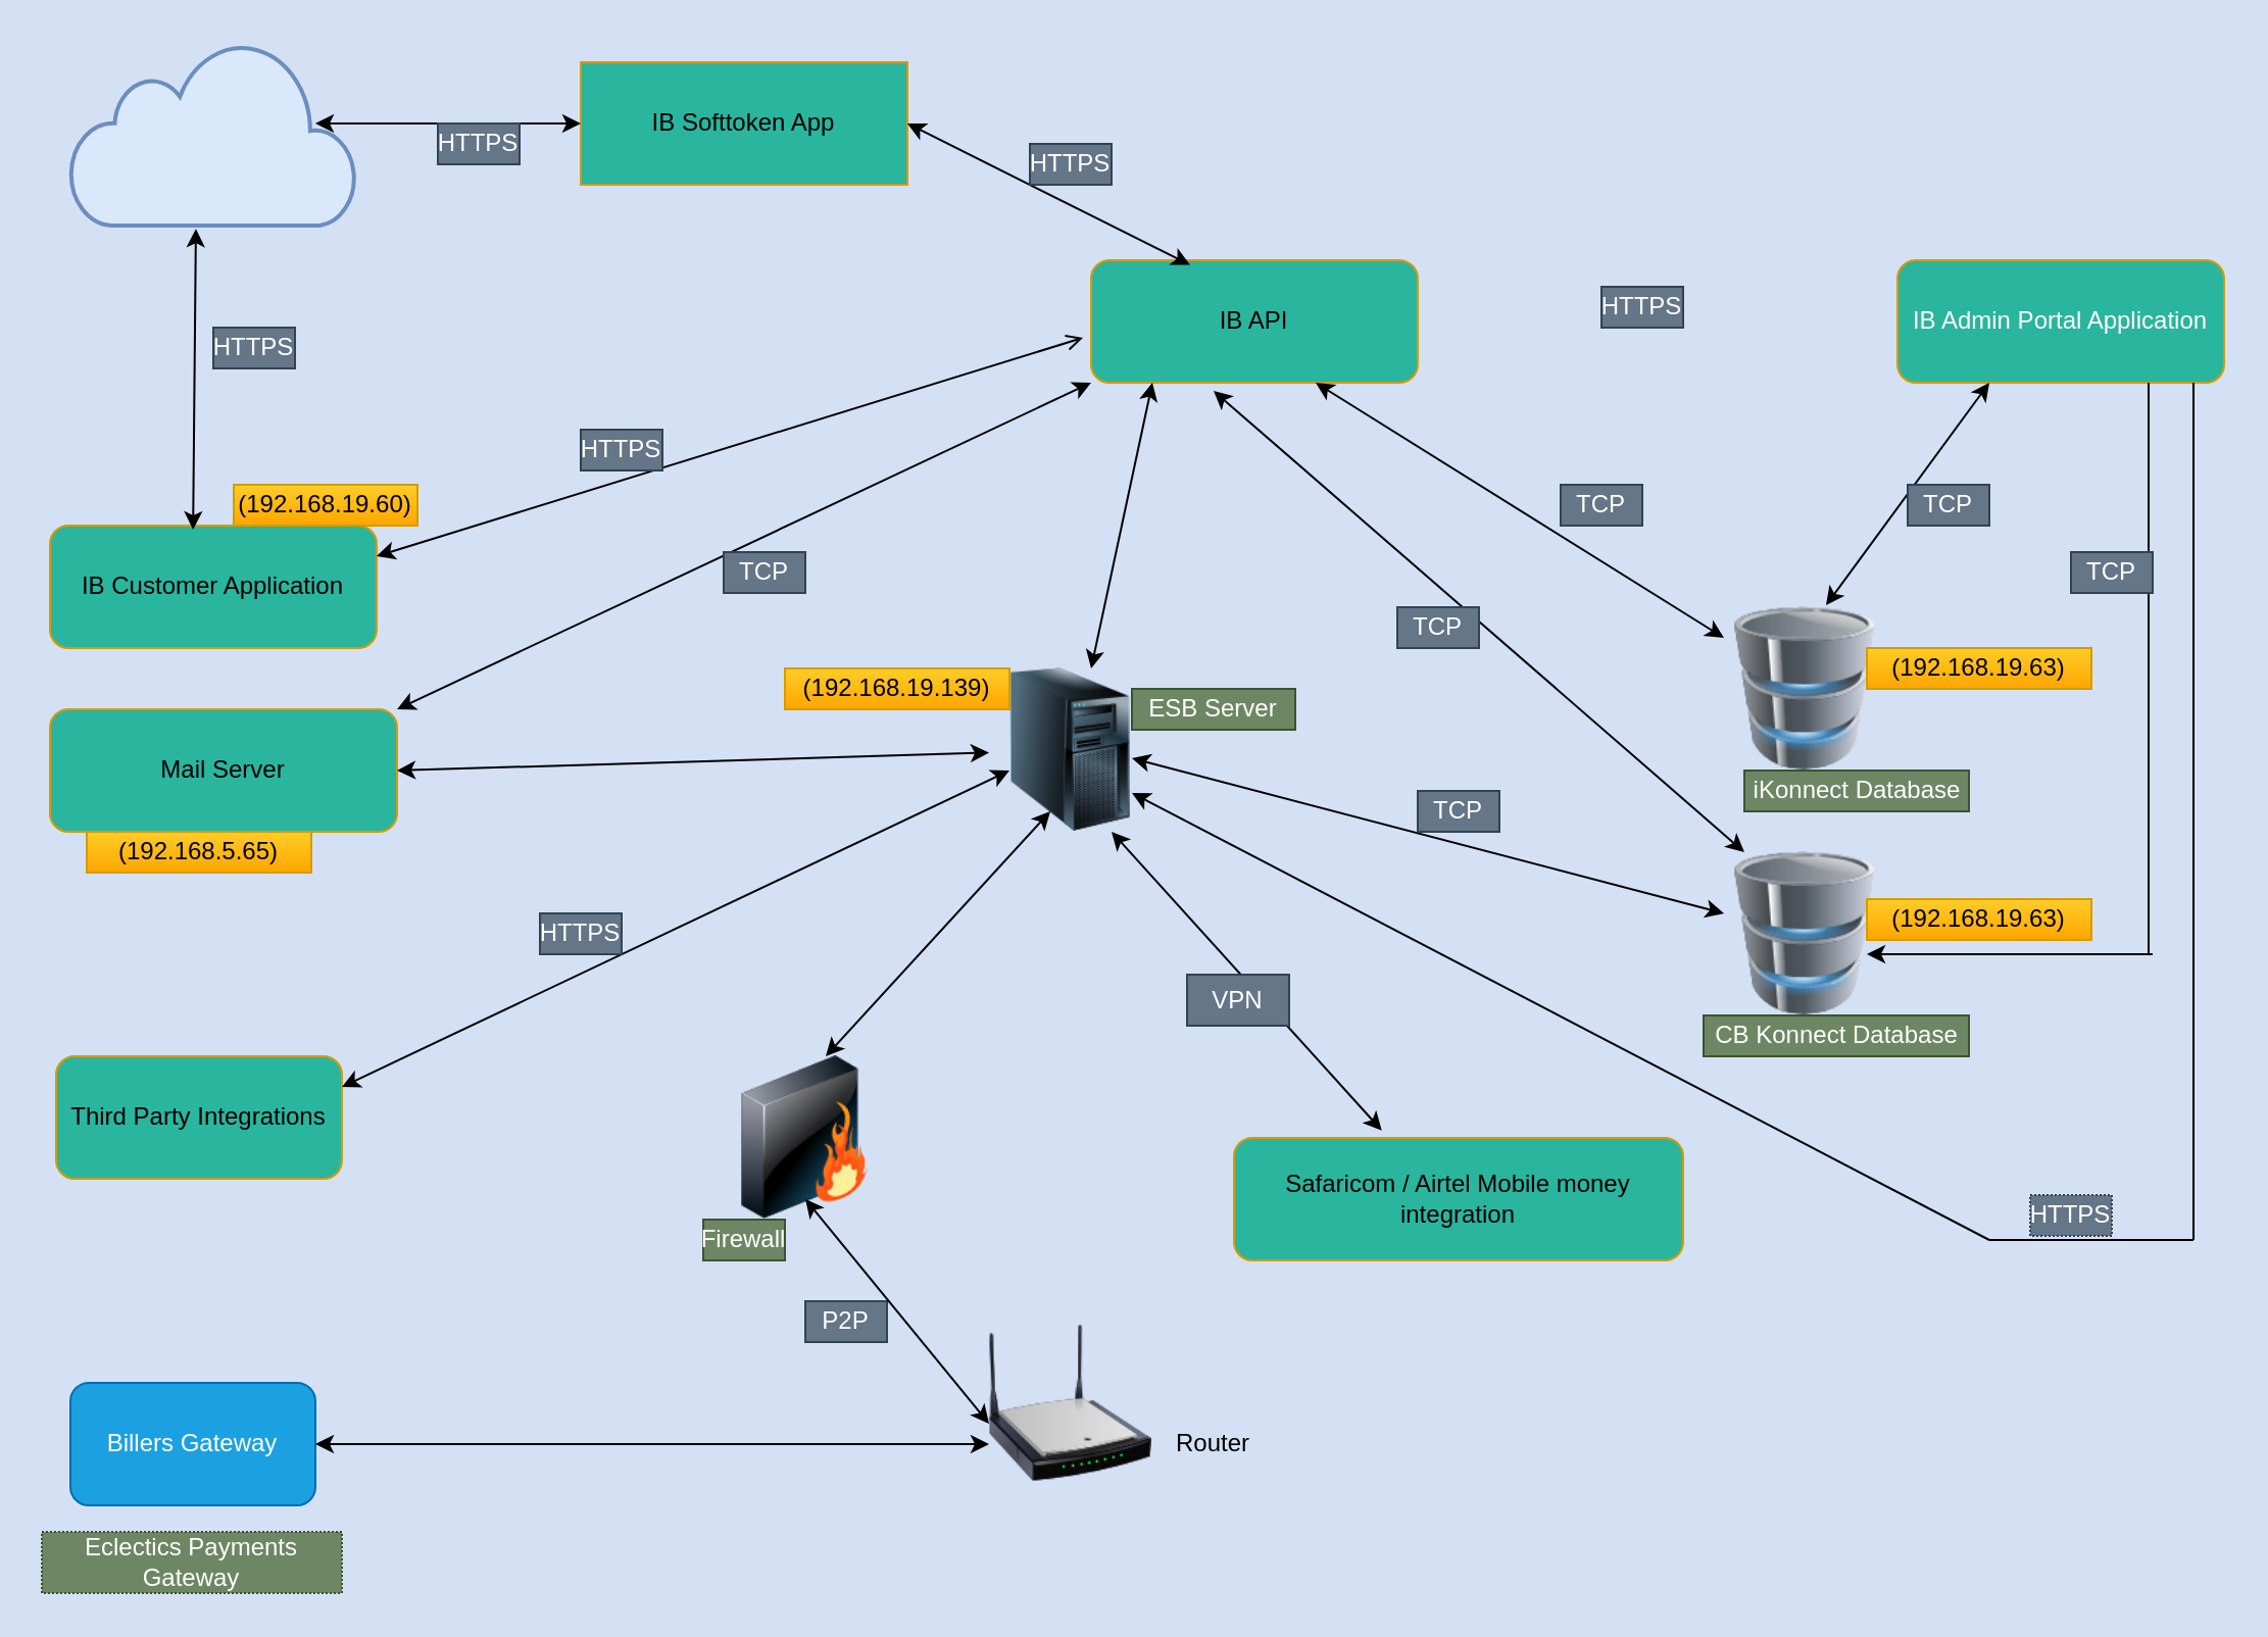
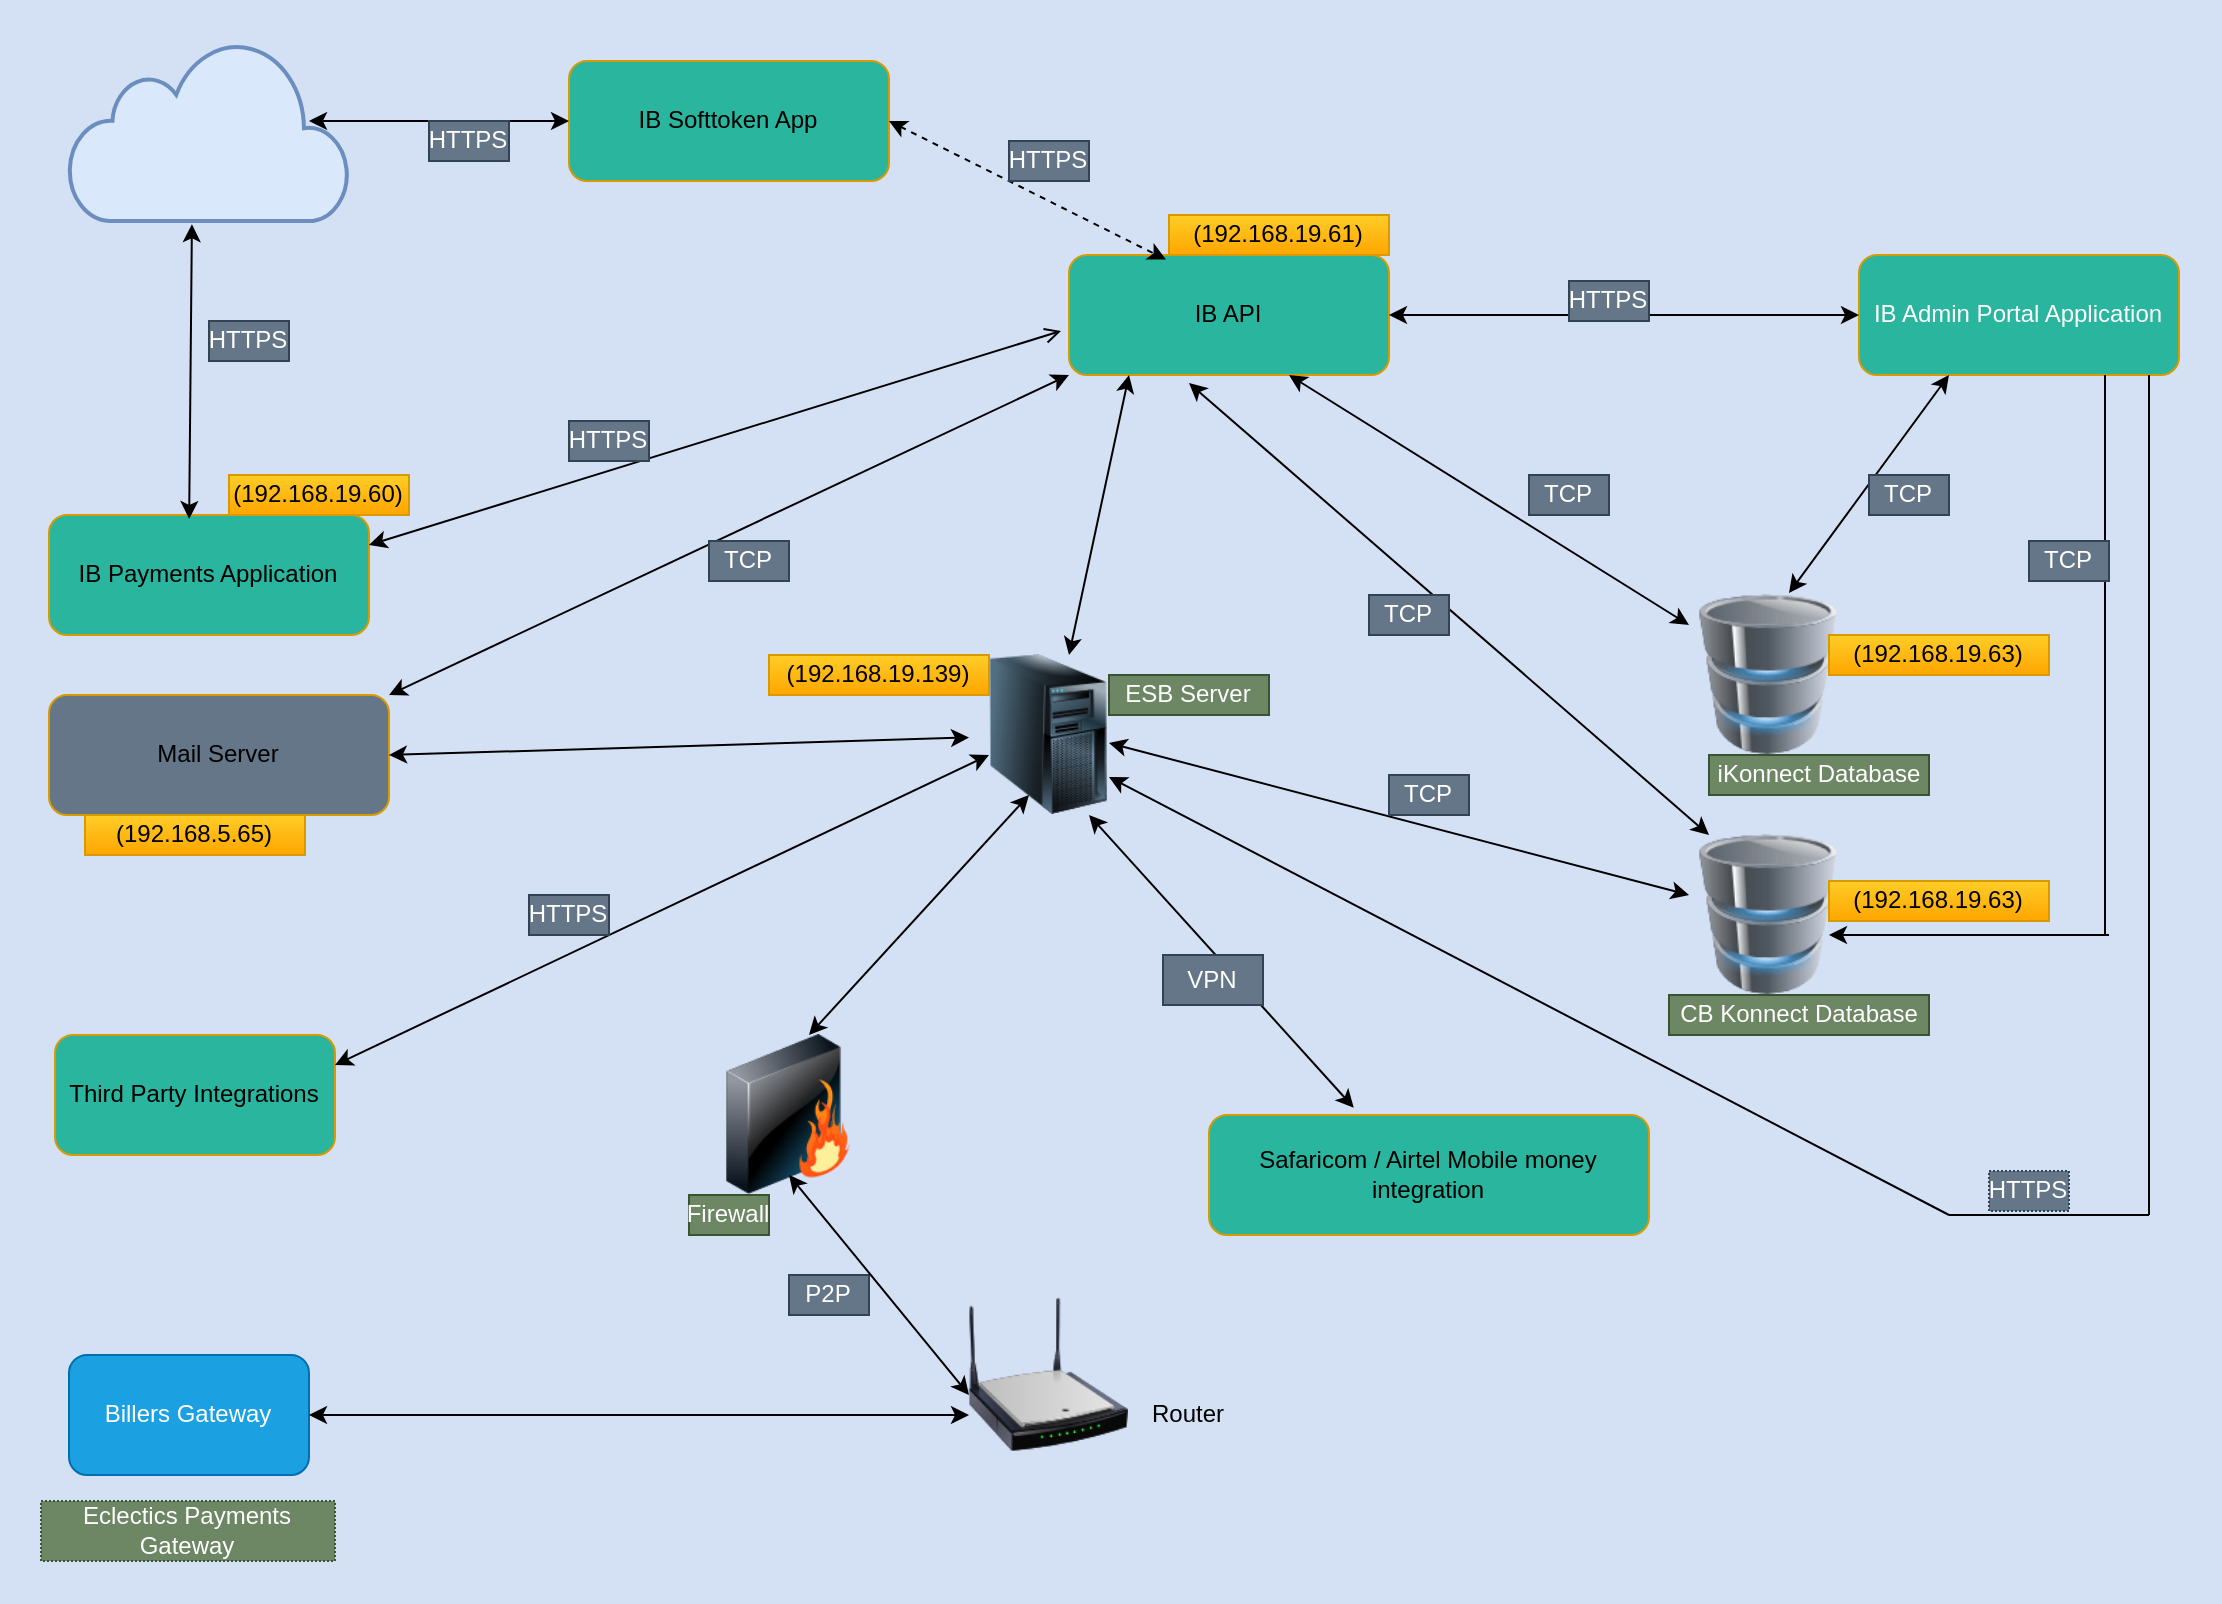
- <mxCell id="43" value="IB Softtoken App" style="whiteSpace=wrap;html=1;fillColor=#2AB59E;strokeColor=#D79B00;rounded=0;" vertex="1" parent="1"><mxGeometry x="284" y="30" width="160" height="60" as="geometry" /></mxCell>
+ <mxCell id="43" value="IB Softtoken App" style="rounded=1;whiteSpace=wrap;html=1;fillColor=#2AB59E;strokeColor=#D79B00;" vertex="1" parent="1"><mxGeometry x="284" y="30" width="160" height="60" as="geometry" /></mxCell>
- <mxCell id="44" value="" style="endArrow=classic;startArrow=classic;html=1;entryX=0.303;entryY=0.038;entryDx=0;entryDy=0;entryPerimeter=0;exitX=1;exitY=0.5;exitDx=0;exitDy=0;" edge="1" parent="1" source="43" target="6"><mxGeometry width="50" height="50" relative="1" as="geometry"><mxPoint x="524" y="80" as="sourcePoint" /><mxPoint x="574" y="30" as="targetPoint" /></mxGeometry></mxCell>
+ <mxCell id="44" value="" style="endArrow=classic;startArrow=classic;html=1;entryX=0.303;entryY=0.038;entryDx=0;entryDy=0;entryPerimeter=0;exitX=1;exitY=0.5;exitDx=0;exitDy=0;dashed=1;" edge="1" parent="1" source="43" target="6"><mxGeometry width="50" height="50" relative="1" as="geometry"><mxPoint x="524" y="80" as="sourcePoint" /><mxPoint x="574" y="30" as="targetPoint" /></mxGeometry></mxCell>
+ <mxCell id="50" value="(192.168.19.61)" style="text;html=1;strokeColor=#d79b00;fillColor=#ffcd28;align=center;verticalAlign=middle;whiteSpace=wrap;rounded=0;gradientColor=#ffa500;" vertex="1" parent="1"><mxGeometry x="584" y="107" width="110" height="20" as="geometry" /></mxCell>
+ <mxCell id="14" value="" style="endArrow=classic;startArrow=classic;html=1;exitX=1;exitY=0.5;exitDx=0;exitDy=0;entryX=0;entryY=0.5;entryDx=0;entryDy=0;" edge="1" parent="1" source="6" target="7"><mxGeometry width="50" height="50" relative="1" as="geometry"><mxPoint x="754" y="197" as="sourcePoint" /><mxPoint x="924" y="157" as="targetPoint" /></mxGeometry></mxCell>
- <mxCell id="4" value="IB Customer Application" style="rounded=1;whiteSpace=wrap;html=1;fillColor=#2AB59E;strokeColor=#D79B00;" vertex="1" parent="1"><mxGeometry x="24" y="257" width="160" height="60" as="geometry" /></mxCell>
+ <mxCell id="4" value="IB Payments Application" style="rounded=1;whiteSpace=wrap;html=1;fillColor=#2AB59E;strokeColor=#D79B00;" vertex="1" parent="1"><mxGeometry x="24" y="257" width="160" height="60" as="geometry" /></mxCell>
- <mxCell id="28" value="Mail Server" style="rounded=1;whiteSpace=wrap;html=1;fillColor=#2AB59E;strokeColor=#D79B00;" vertex="1" parent="1"><mxGeometry x="24" y="347" width="170" height="60" as="geometry" /></mxCell>
+ <mxCell id="28" value="Mail Server" style="rounded=1;whiteSpace=wrap;html=1;fillColor=#647687;strokeColor=#D79B00;" vertex="1" parent="1"><mxGeometry x="24" y="347" width="170" height="60" as="geometry" /></mxCell>
